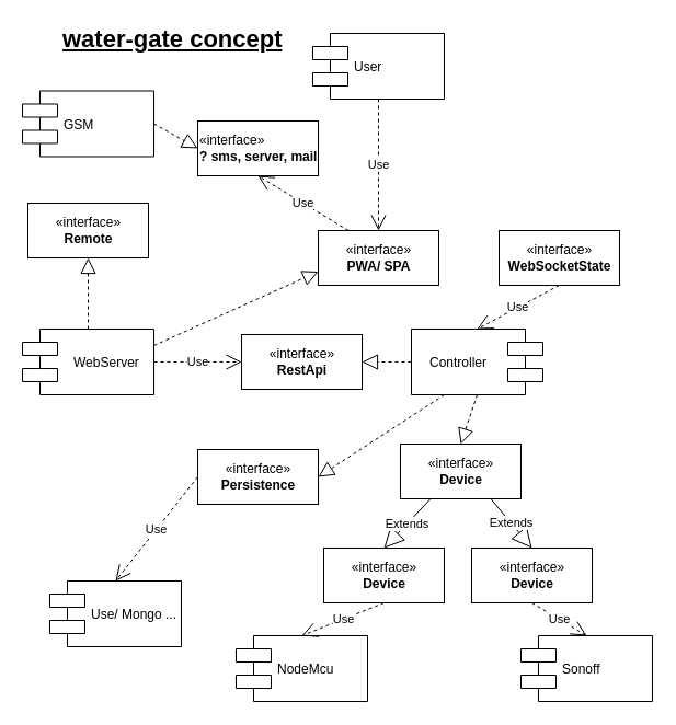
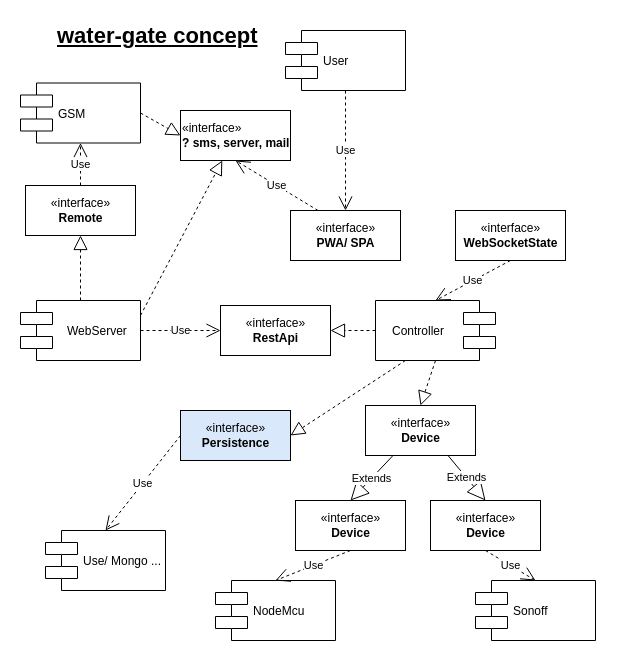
+ <mxCell id="19" value="Use" style="endArrow=open;endSize=12;dashed=1;html=1;exitX=0.5;exitY=0;exitDx=0;exitDy=0;entryX=0.5;entryY=1;entryDx=0;entryDy=0;" edge="1" parent="1" source="6" target="2"><mxGeometry width="160" relative="1" as="geometry"><mxPoint x="-45" y="570" as="sourcePoint" /><mxPoint x="115" y="570" as="targetPoint" /></mxGeometry></mxCell>
- <mxCell id="24" value="" style="endArrow=block;dashed=1;endFill=0;endSize=12;html=1;exitX=1;exitY=0.25;exitDx=0;exitDy=0;entryX=0;entryY=0.75;entryDx=0;entryDy=0;" edge="1" parent="1" source="9" target="10"><mxGeometry width="160" relative="1" as="geometry"><mxPoint x="-45" y="570" as="sourcePoint" /><mxPoint x="405" y="240" as="targetPoint" /></mxGeometry></mxCell>
+ <mxCell id="24" value="" style="endArrow=block;dashed=1;endFill=0;endSize=12;html=1;exitX=1;exitY=0.25;exitDx=0;exitDy=0;" edge="1" parent="1" source="9" target="27"><mxGeometry width="160" relative="1" as="geometry"><mxPoint x="-45" y="570" as="sourcePoint" /><mxPoint x="405" y="240" as="targetPoint" /></mxGeometry></mxCell>
- <mxCell id="13" value="«interface»&lt;br&gt;&lt;b&gt;Persistence&lt;/b&gt;" style="html=1;" vertex="1" parent="1"><mxGeometry x="180" y="410" width="110" height="50" as="geometry" /></mxCell>
+ <mxCell id="13" value="«interface»&lt;br&gt;&lt;b&gt;Persistence&lt;/b&gt;" style="html=1;fillColor=#dae8fc;" vertex="1" parent="1"><mxGeometry x="180" y="410" width="110" height="50" as="geometry" /></mxCell>
